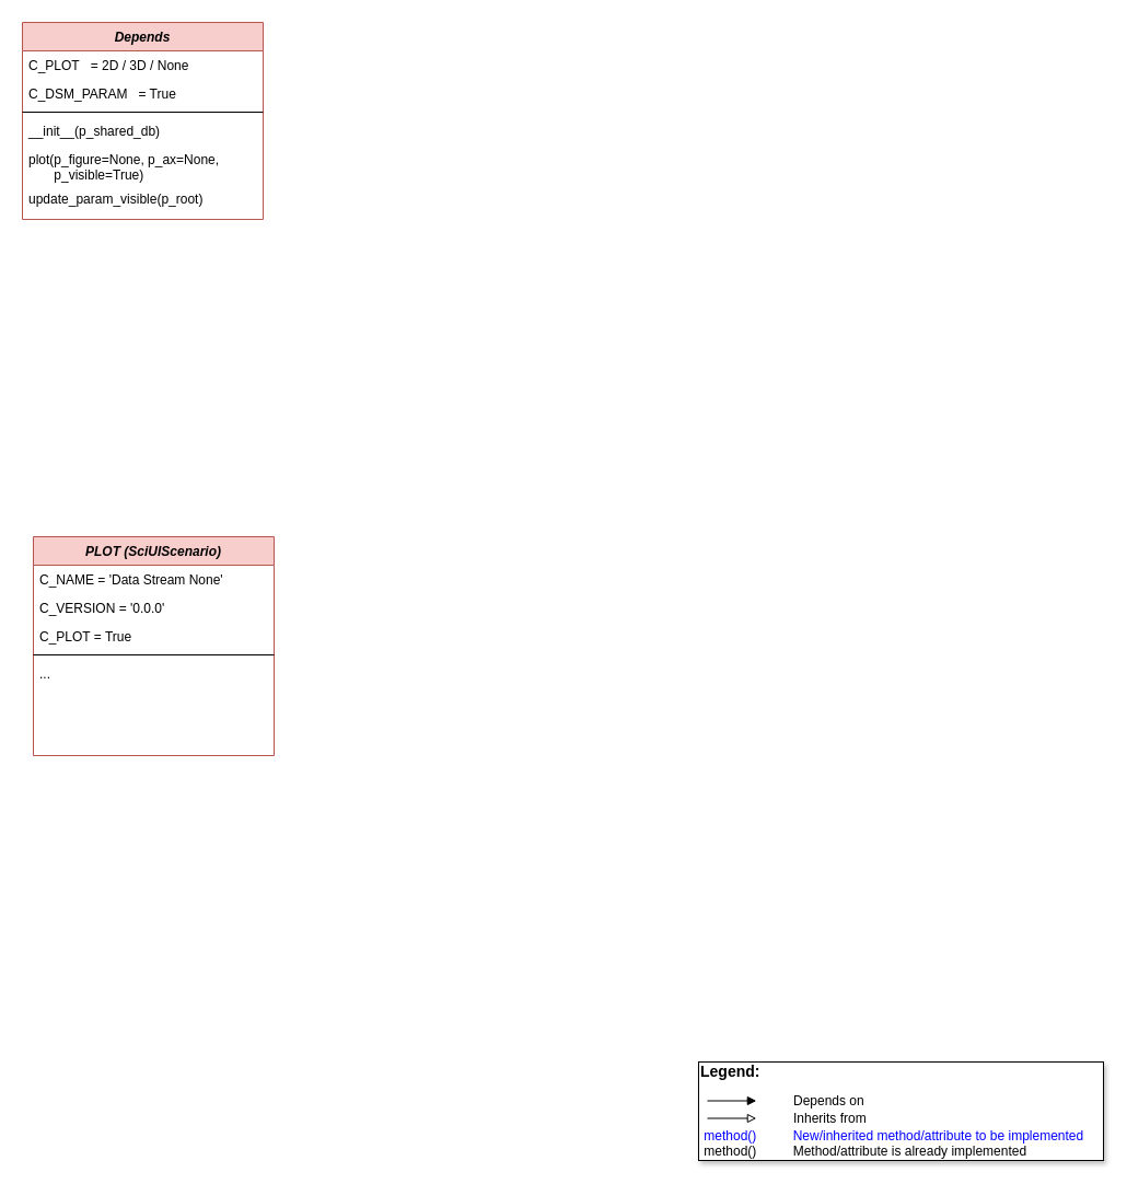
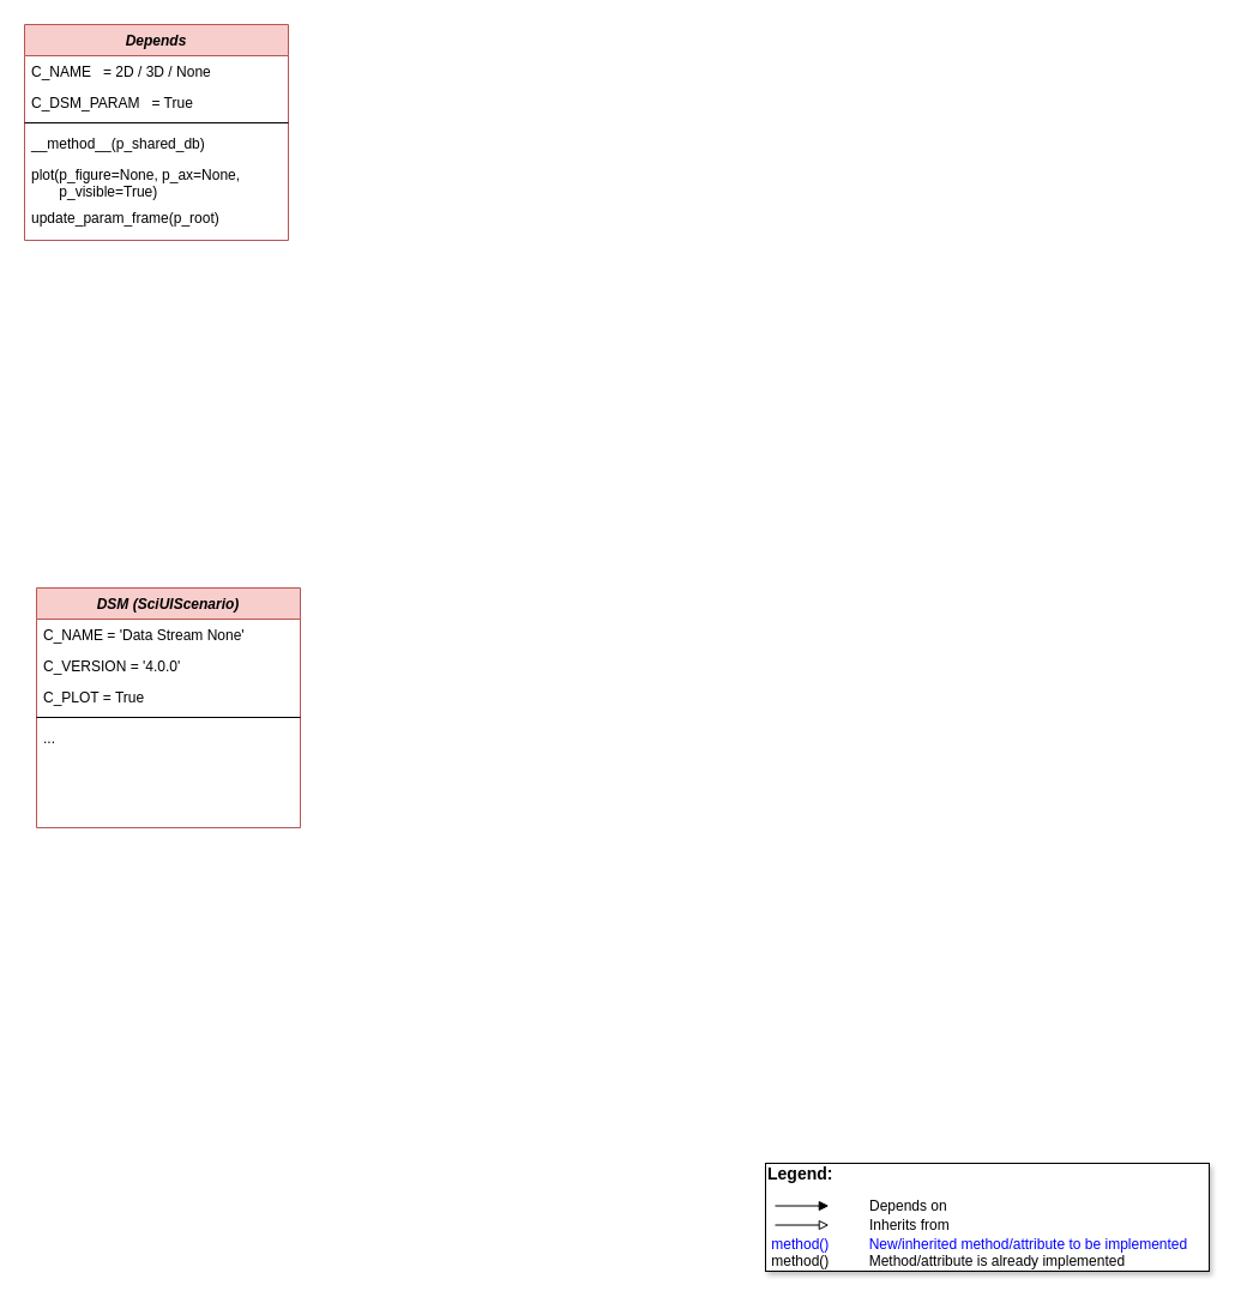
- <mxCell id="7" value="C_PLOT   = 2D / 3D / None" style="text;align=left;verticalAlign=top;spacingLeft=4;spacingRight=4;overflow=hidden;rotatable=0;points=[[0,0.5],[1,0.5]];portConstraint=eastwest;" vertex="1" parent="6"><mxGeometry y="26" width="220" height="26" as="geometry" /></mxCell>
+ <mxCell id="7" value="C_NAME   = 2D / 3D / None" style="text;align=left;verticalAlign=top;spacingLeft=4;spacingRight=4;overflow=hidden;rotatable=0;points=[[0,0.5],[1,0.5]];portConstraint=eastwest;" vertex="1" parent="6"><mxGeometry y="26" width="220" height="26" as="geometry" /></mxCell>
- <mxCell id="10" value="__init__(p_shared_db)" style="text;align=left;verticalAlign=top;spacingLeft=4;spacingRight=4;overflow=hidden;rotatable=0;points=[[0,0.5],[1,0.5]];portConstraint=eastwest;" vertex="1" parent="6"><mxGeometry y="86" width="220" height="26" as="geometry" /></mxCell>
+ <mxCell id="10" value="__method__(p_shared_db)" style="text;align=left;verticalAlign=top;spacingLeft=4;spacingRight=4;overflow=hidden;rotatable=0;points=[[0,0.5],[1,0.5]];portConstraint=eastwest;" vertex="1" parent="6"><mxGeometry y="86" width="220" height="26" as="geometry" /></mxCell>
- <mxCell id="12" value="update_param_visible(p_root)" style="text;align=left;verticalAlign=top;spacingLeft=4;spacingRight=4;overflow=hidden;rotatable=0;points=[[0,0.5],[1,0.5]];portConstraint=eastwest;" vertex="1" parent="6"><mxGeometry y="148" width="220" height="26" as="geometry" /></mxCell>
+ <mxCell id="12" value="update_param_frame(p_root)" style="text;align=left;verticalAlign=top;spacingLeft=4;spacingRight=4;overflow=hidden;rotatable=0;points=[[0,0.5],[1,0.5]];portConstraint=eastwest;" vertex="1" parent="6"><mxGeometry y="148" width="220" height="26" as="geometry" /></mxCell>
- <mxCell id="13" value="PLOT (SciUIScenario)" style="swimlane;fontStyle=3;align=center;verticalAlign=top;childLayout=stackLayout;horizontal=1;startSize=26;horizontalStack=0;resizeParent=1;resizeLast=0;collapsible=1;marginBottom=0;rounded=0;shadow=0;strokeWidth=1;fillColor=#f8cecc;strokeColor=#b85450;" vertex="1" parent="1"><mxGeometry x="30" y="490" width="220" height="200" as="geometry"><mxRectangle x="230" y="140" width="160" height="26" as="alternateBounds" /></mxGeometry></mxCell>
+ <mxCell id="13" value="DSM (SciUIScenario)" style="swimlane;fontStyle=3;align=center;verticalAlign=top;childLayout=stackLayout;horizontal=1;startSize=26;horizontalStack=0;resizeParent=1;resizeLast=0;collapsible=1;marginBottom=0;rounded=0;shadow=0;strokeWidth=1;fillColor=#f8cecc;strokeColor=#b85450;" vertex="1" parent="1"><mxGeometry x="30" y="490" width="220" height="200" as="geometry"><mxRectangle x="230" y="140" width="160" height="26" as="alternateBounds" /></mxGeometry></mxCell>
- <mxCell id="15" value="C_VERSION = '0.0.0'" style="text;align=left;verticalAlign=top;spacingLeft=4;spacingRight=4;overflow=hidden;rotatable=0;points=[[0,0.5],[1,0.5]];portConstraint=eastwest;" vertex="1" parent="13"><mxGeometry y="52" width="220" height="26" as="geometry" /></mxCell>
+ <mxCell id="15" value="C_VERSION = '4.0.0'" style="text;align=left;verticalAlign=top;spacingLeft=4;spacingRight=4;overflow=hidden;rotatable=0;points=[[0,0.5],[1,0.5]];portConstraint=eastwest;" vertex="1" parent="13"><mxGeometry y="52" width="220" height="26" as="geometry" /></mxCell>
